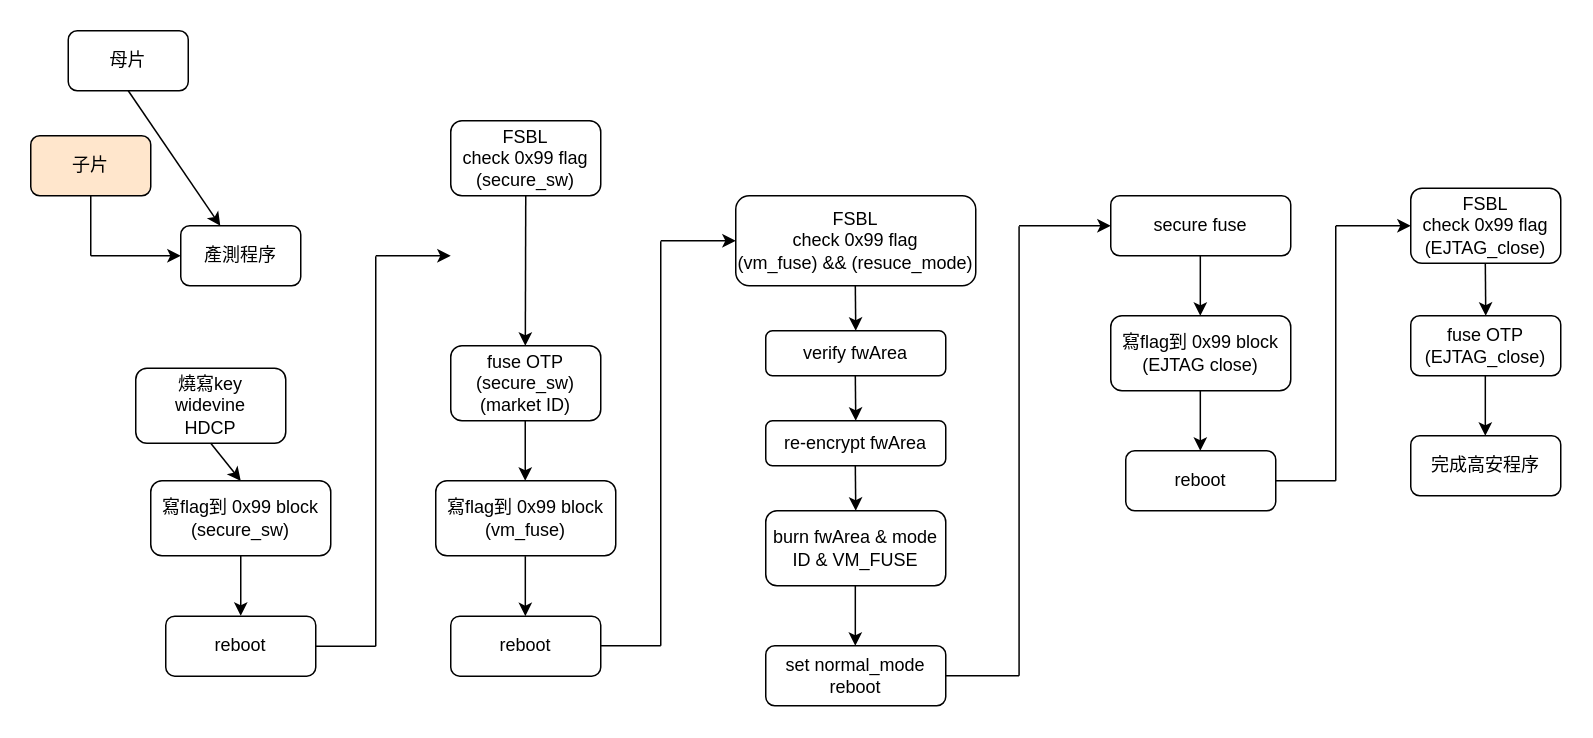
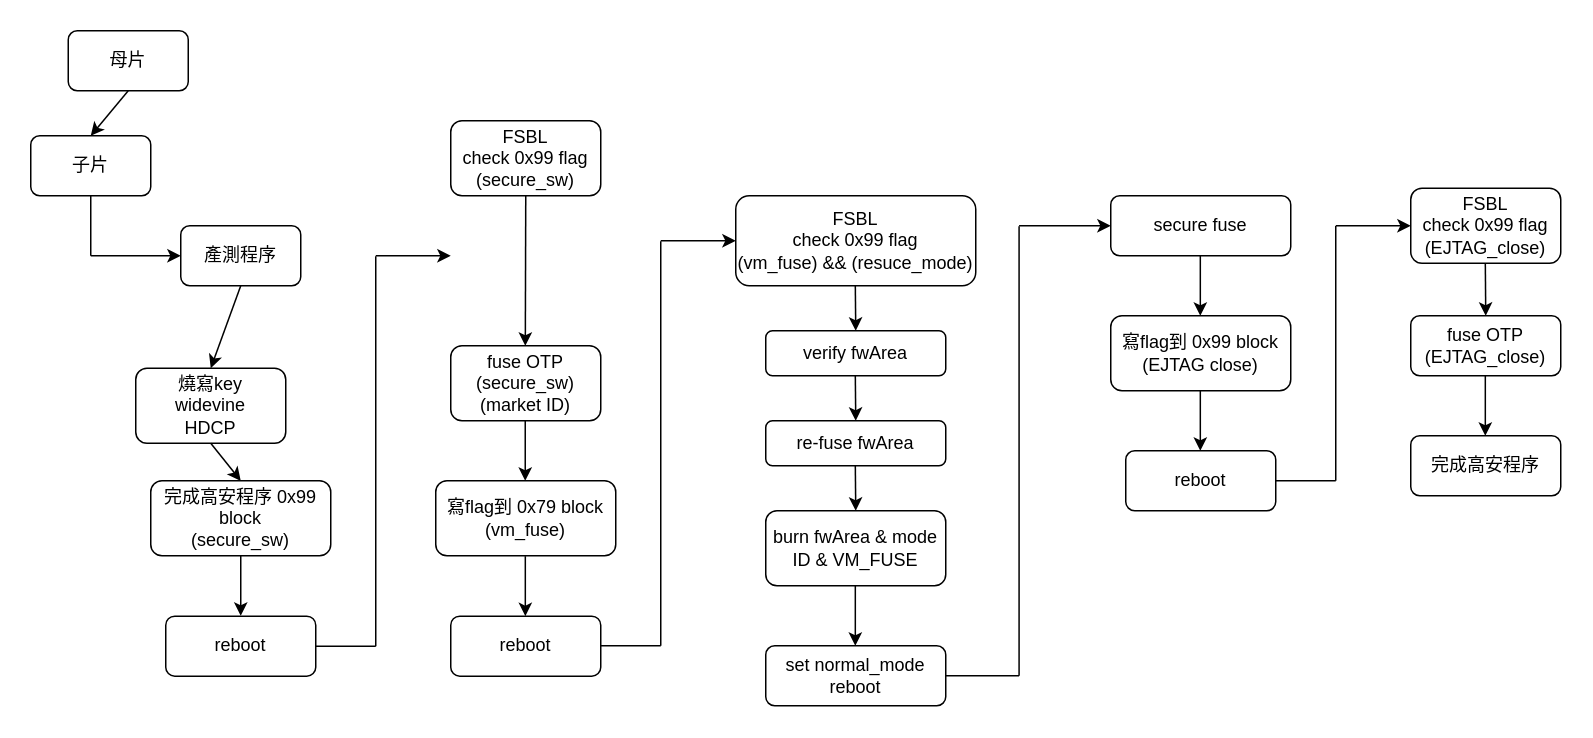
- <mxCell id="4" value="" style="endArrow=classic;html=1;exitX=0.5;exitY=1;exitDx=0;exitDy=0;" edge="1" parent="1" source="2" target="5"><mxGeometry width="50" height="50" relative="1" as="geometry"><mxPoint x="130" y="80" as="sourcePoint" /><mxPoint x="180" y="30" as="targetPoint" /></mxGeometry></mxCell>
+ <mxCell id="4" value="" style="endArrow=classic;html=1;exitX=0.5;exitY=1;exitDx=0;exitDy=0;entryX=0.5;entryY=0;entryDx=0;entryDy=0;" edge="1" parent="1" source="2" target="3"><mxGeometry width="50" height="50" relative="1" as="geometry"><mxPoint x="130" y="80" as="sourcePoint" /><mxPoint x="180" y="30" as="targetPoint" /></mxGeometry></mxCell>
- <mxCell id="3" value="子片" style="rounded=1;whiteSpace=wrap;html=1;fillColor=#ffe6cc;" vertex="1" parent="1"><mxGeometry x="20" y="90" width="80" height="40" as="geometry" /></mxCell>
+ <mxCell id="3" value="子片" style="rounded=1;whiteSpace=wrap;html=1;" vertex="1" parent="1"><mxGeometry x="20" y="90" width="80" height="40" as="geometry" /></mxCell>
+ <mxCell id="8" value="" style="endArrow=classic;html=1;exitX=0.5;exitY=1;exitDx=0;exitDy=0;entryX=0.5;entryY=0;entryDx=0;entryDy=0;" edge="1" parent="1" source="5" target="9"><mxGeometry width="50" height="50" relative="1" as="geometry"><mxPoint x="400" y="320" as="sourcePoint" /><mxPoint x="450" y="270" as="targetPoint" /></mxGeometry></mxCell>
- <mxCell id="31" value="re-encrypt fwArea" style="rounded=1;whiteSpace=wrap;html=1;" vertex="1" parent="1"><mxGeometry x="510" y="280" width="120" height="30" as="geometry" /></mxCell>
+ <mxCell id="31" value="re-fuse fwArea" style="rounded=1;whiteSpace=wrap;html=1;" vertex="1" parent="1"><mxGeometry x="510" y="280" width="120" height="30" as="geometry" /></mxCell>
- <mxCell id="10" value="寫flag到 0x99 block&lt;br&gt;(secure_sw)" style="rounded=1;whiteSpace=wrap;html=1;" vertex="1" parent="1"><mxGeometry x="100" y="320" width="120" height="50" as="geometry" /></mxCell>
+ <mxCell id="10" value="完成高安程序 0x99 block&lt;br&gt;(secure_sw)" style="rounded=1;whiteSpace=wrap;html=1;" vertex="1" parent="1"><mxGeometry x="100" y="320" width="120" height="50" as="geometry" /></mxCell>
- <mxCell id="28" value="寫flag到 0x99 block&lt;br&gt;(vm_fuse)" style="rounded=1;whiteSpace=wrap;html=1;" vertex="1" parent="1"><mxGeometry x="290" y="320" width="120" height="50" as="geometry" /></mxCell>
+ <mxCell id="28" value="寫flag到 0x79 block&lt;br&gt;(vm_fuse)" style="rounded=1;whiteSpace=wrap;html=1;" vertex="1" parent="1"><mxGeometry x="290" y="320" width="120" height="50" as="geometry" /></mxCell>
